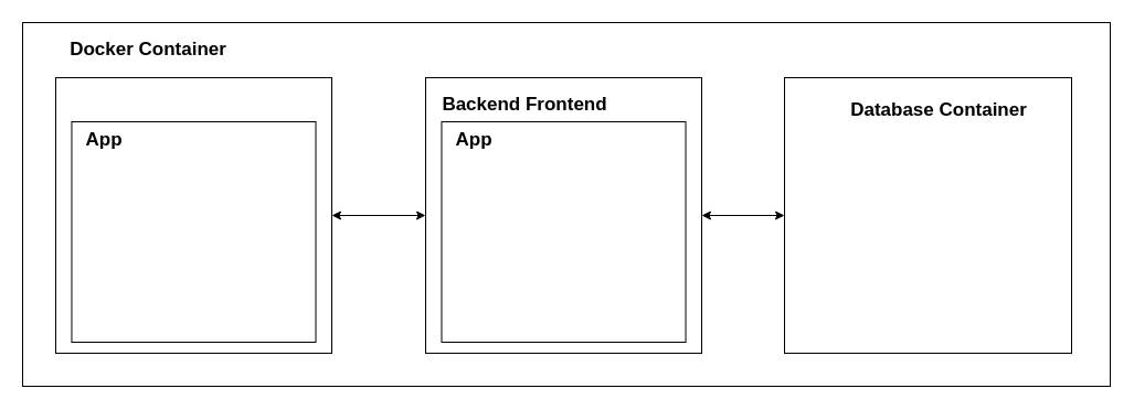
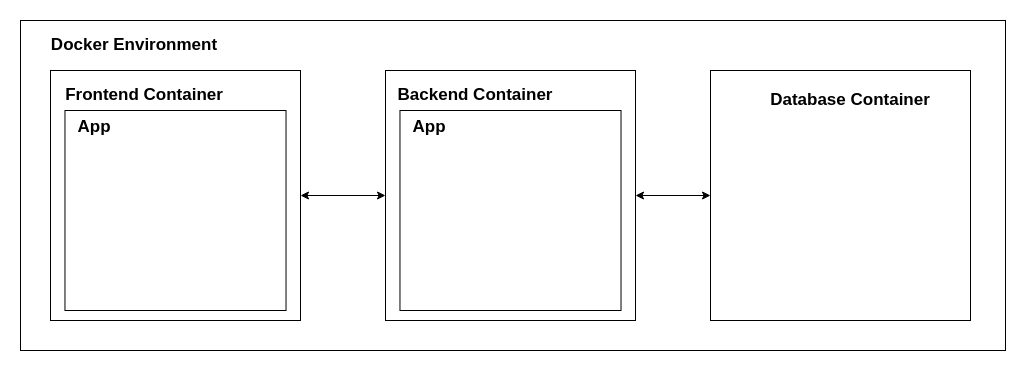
- <mxCell id="7" value="Docker Container" style="text;html=1;align=center;verticalAlign=middle;whiteSpace=wrap;rounded=0;fontStyle=1;fontSize=17;" vertex="1" parent="1"><mxGeometry x="44.47" y="30" width="180" height="30" as="geometry" /></mxCell>
+ <mxCell id="7" value="Docker Environment" style="text;html=1;align=center;verticalAlign=middle;whiteSpace=wrap;rounded=0;fontStyle=1;fontSize=17;" vertex="1" parent="1"><mxGeometry x="44.47" y="30" width="180" height="30" as="geometry" /></mxCell>
+ <mxCell id="9" value="Frontend Container" style="text;html=1;align=center;verticalAlign=middle;whiteSpace=wrap;rounded=0;fontStyle=1;fontSize=17;" vertex="1" parent="1"><mxGeometry x="64.47" y="80" width="160" height="30" as="geometry" /></mxCell>
- <mxCell id="10" value="Backend Frontend" style="text;html=1;align=center;verticalAlign=middle;whiteSpace=wrap;rounded=0;fontStyle=1;fontSize=17;" vertex="1" parent="1"><mxGeometry x="395" y="80" width="160" height="30" as="geometry" /></mxCell>
+ <mxCell id="10" value="Backend Container" style="text;html=1;align=center;verticalAlign=middle;whiteSpace=wrap;rounded=0;fontStyle=1;fontSize=17;" vertex="1" parent="1"><mxGeometry x="395" y="80" width="160" height="30" as="geometry" /></mxCell>
